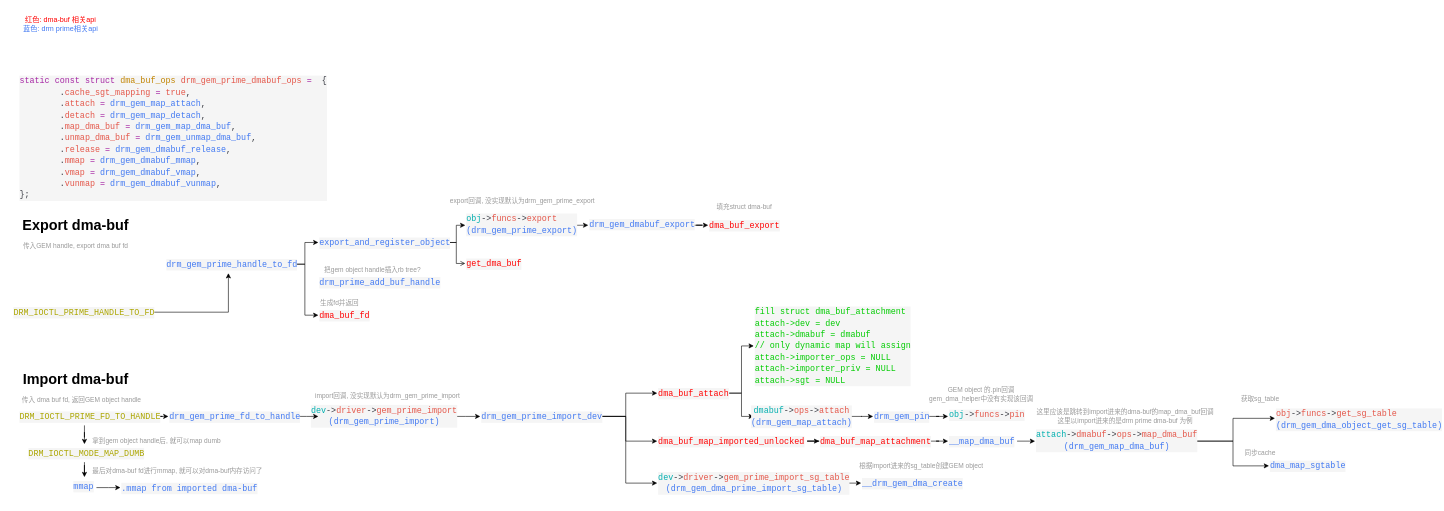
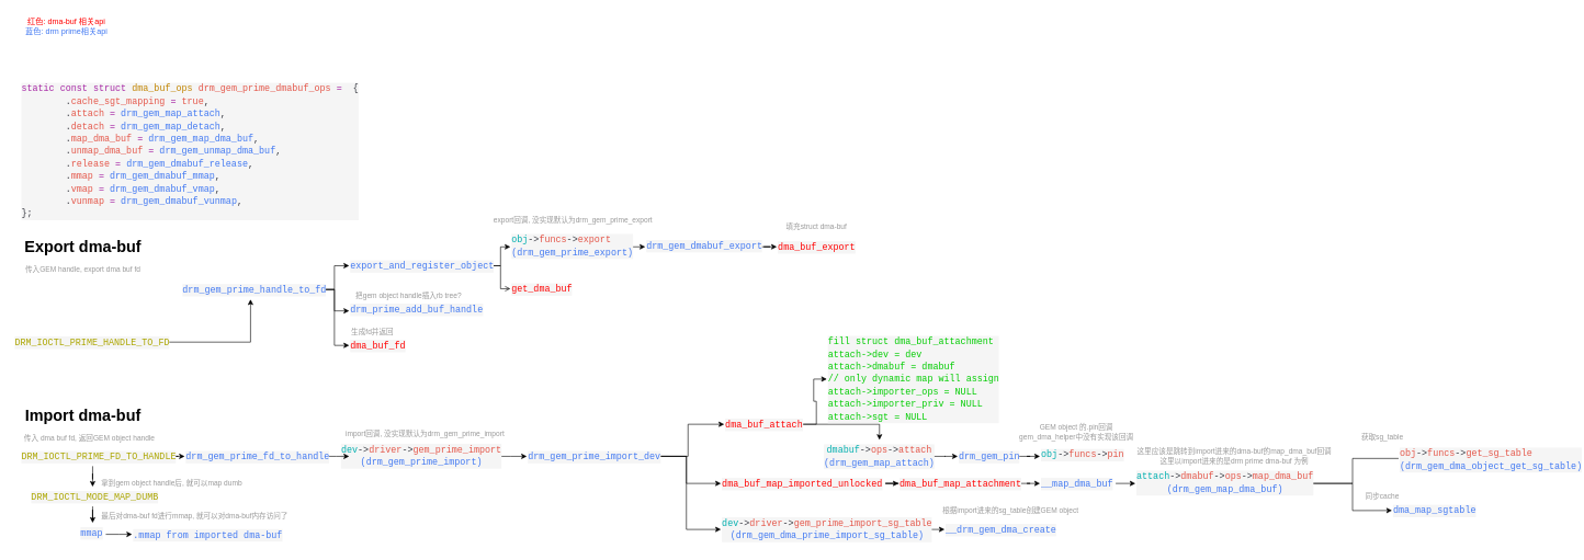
+ <mxCell id="5" style="edgeStyle=orthogonalEdgeStyle;rounded=0;orthogonalLoop=1;jettySize=auto;html=1;exitX=1;exitY=0.5;exitDx=0;exitDy=0;entryX=0;entryY=0.5;entryDx=0;entryDy=0;" parent="1" source="7" target="65" edge="1"><mxGeometry relative="1" as="geometry" /></mxCell>
- <mxCell id="32" value="&lt;div style=&quot;background-color: rgb(245, 245, 245); font-family: Consolas, &amp;quot;Courier New&amp;quot;, monospace; font-weight: normal; font-size: 14px; line-height: 19px; white-space: pre;&quot;&gt;&lt;div style=&quot;&quot;&gt;&lt;font color=&quot;#ff0000&quot;&gt;dma_buf_attach&lt;/font&gt;&lt;/div&gt;&lt;/div&gt;" style="text;whiteSpace=wrap;html=1;" parent="1" vertex="1"><mxGeometry x="1095" y="640" width="120" height="30" as="geometry" /></mxCell>
+ <mxCell id="32" value="&lt;div style=&quot;background-color: rgb(245, 245, 245); font-family: Consolas, &amp;quot;Courier New&amp;quot;, monospace; font-weight: normal; font-size: 14px; line-height: 19px; white-space: pre;&quot;&gt;&lt;div style=&quot;&quot;&gt;&lt;font color=&quot;#ff0000&quot;&gt;dma_buf_attach&lt;/font&gt;&lt;/div&gt;&lt;/div&gt;" style="text;whiteSpace=wrap;html=1;" parent="1" vertex="1"><mxGeometry x="1100" y="630" width="120" height="30" as="geometry" /></mxCell>
- <mxCell id="49" style="edgeStyle=orthogonalEdgeStyle;rounded=0;orthogonalLoop=1;jettySize=auto;html=1;exitX=1;exitY=0.5;exitDx=0;exitDy=0;" parent="1" source="51" target="53" edge="1"><mxGeometry relative="1" as="geometry"><Array as="points"><mxPoint x="2055" y="735" /><mxPoint x="2055" y="697" /></Array></mxGeometry></mxCell>
+ <mxCell id="49" style="edgeStyle=orthogonalEdgeStyle;rounded=0;orthogonalLoop=1;jettySize=auto;html=1;exitX=1;exitY=0.5;exitDx=0;exitDy=0;endArrow=none;" parent="1" source="51" target="53" edge="1"><mxGeometry relative="1" as="geometry"><Array as="points"><mxPoint x="2055" y="735" /><mxPoint x="2055" y="697" /></Array></mxGeometry></mxCell>
